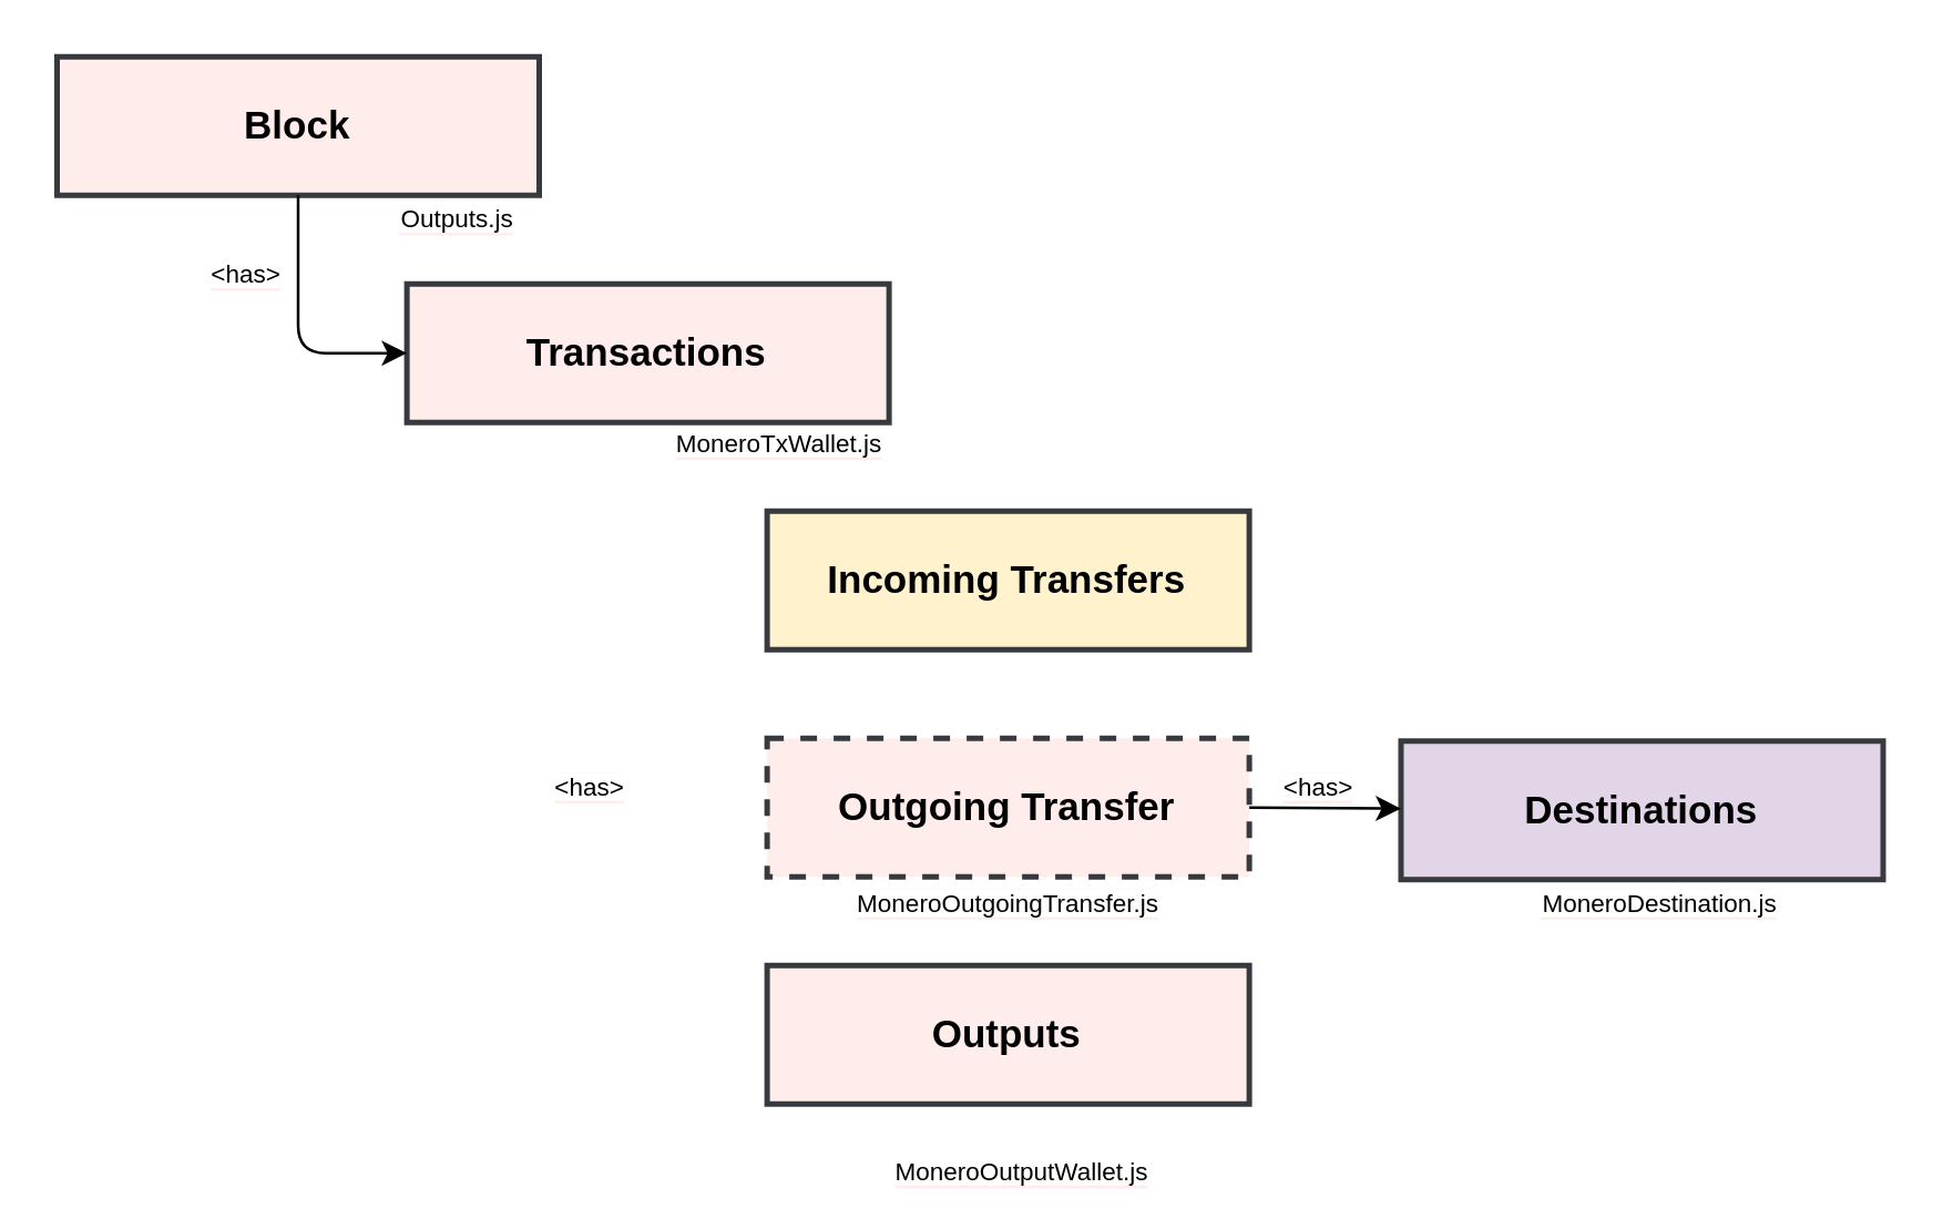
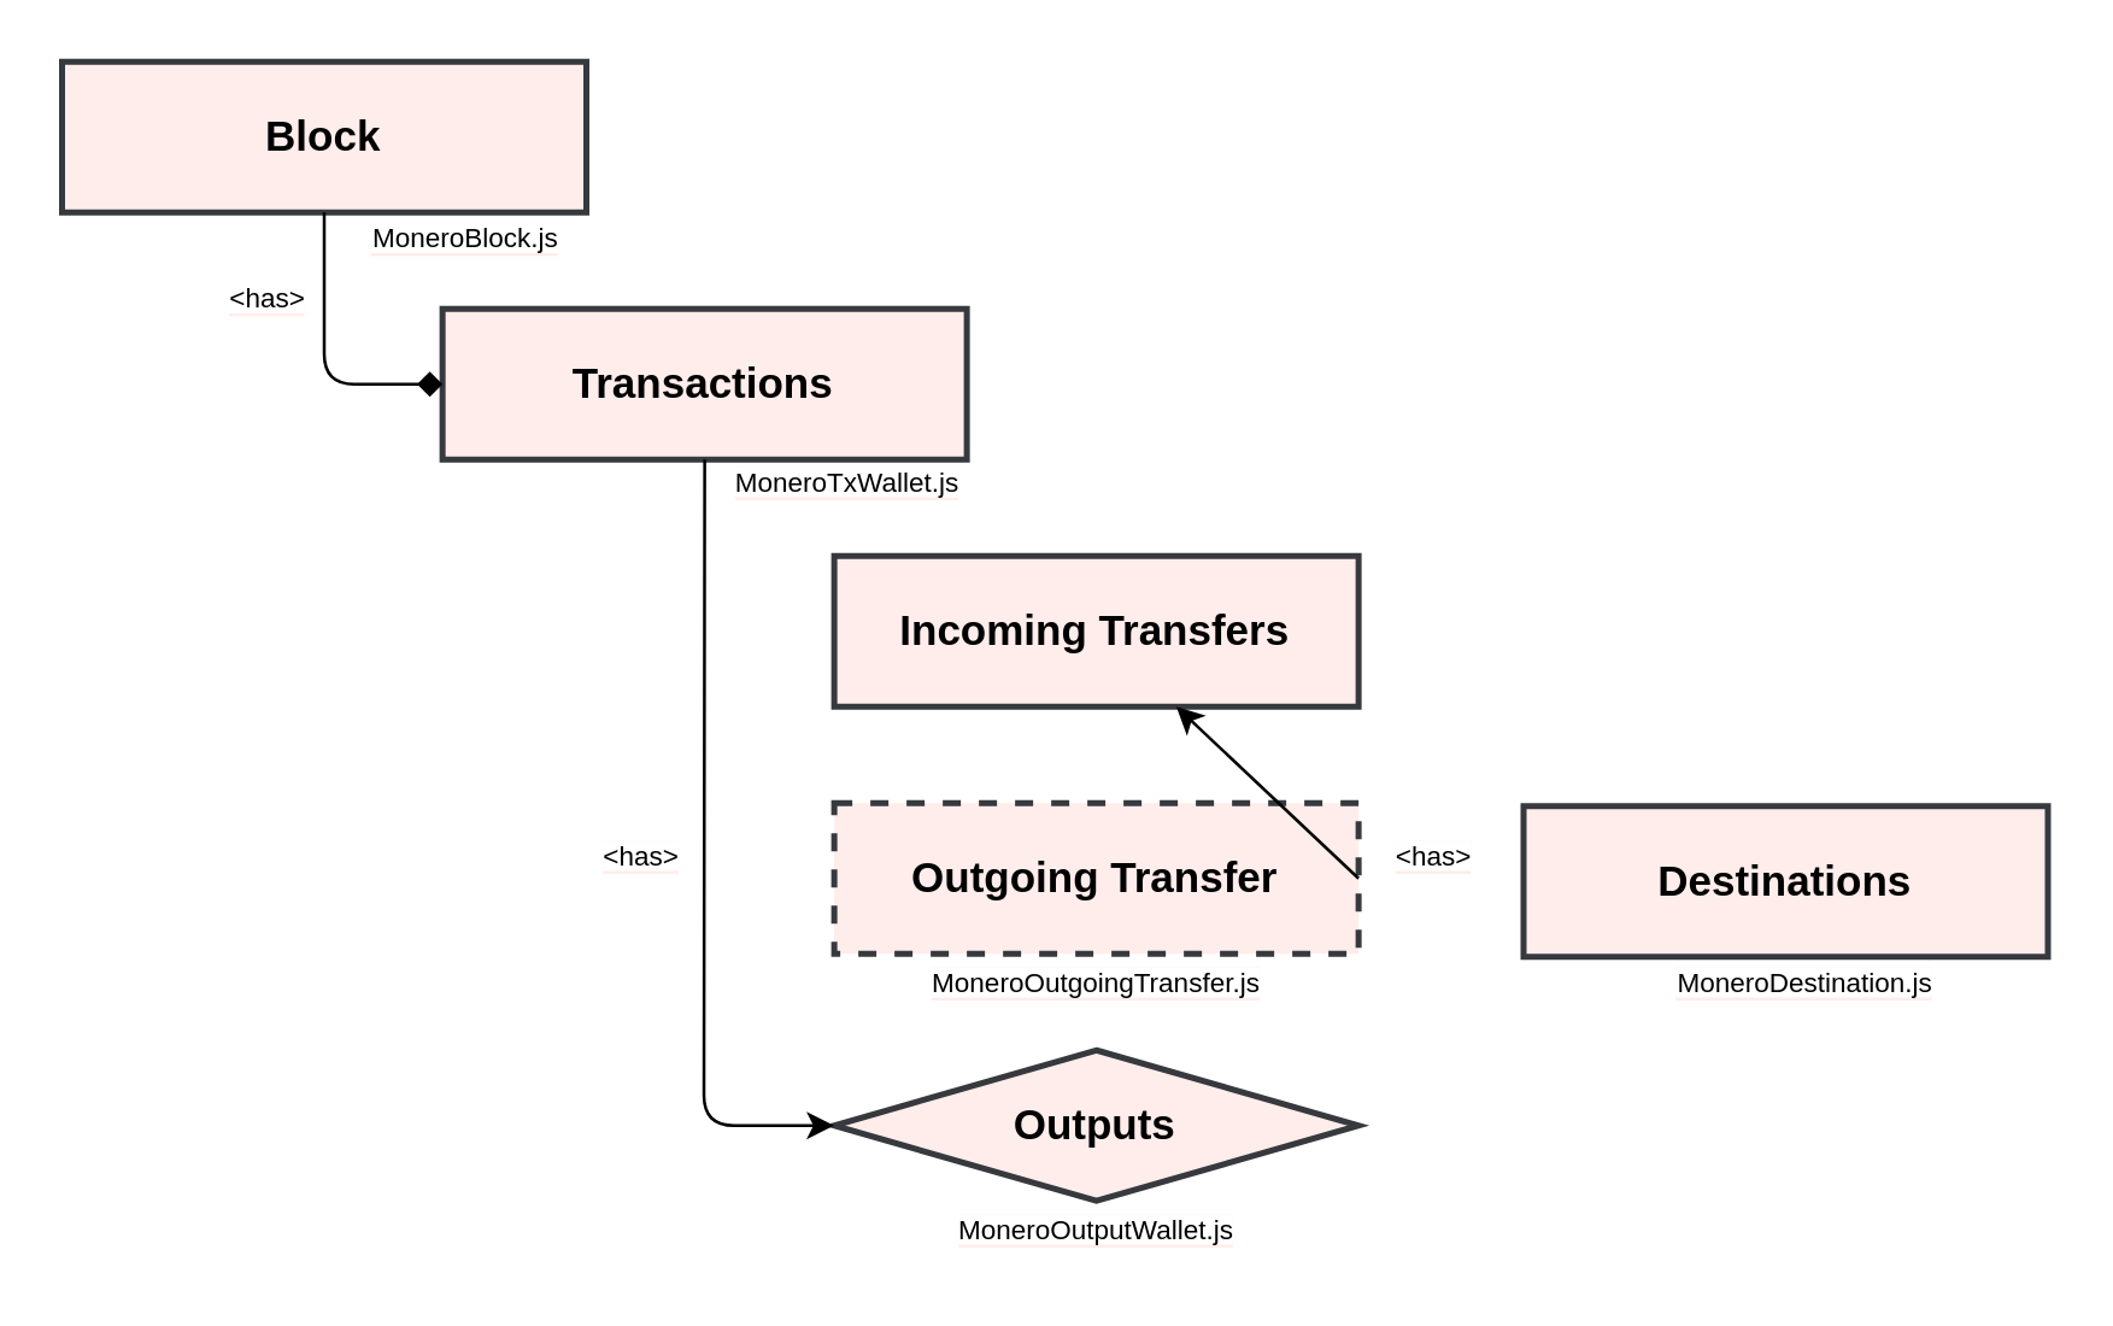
- <mxCell id="10" value="&lt;span style=&quot;background-color: rgb(255 , 255 , 255)&quot;&gt;Outputs.js&lt;/span&gt;" style="text;html=1;resizable=0;autosize=1;align=right;verticalAlign=middle;points=[];fillColor=none;strokeColor=none;rounded=0;labelBackgroundColor=#FFEDEB;fontSize=9;labelBorderColor=none;" vertex="1" parent="1"><mxGeometry x="105.75" y="69" width="80" height="20" as="geometry" /></mxCell>
+ <mxCell id="10" value="&lt;span style=&quot;background-color: rgb(255 , 255 , 255)&quot;&gt;MoneroBlock.js&lt;/span&gt;" style="text;html=1;resizable=0;autosize=1;align=right;verticalAlign=middle;points=[];fillColor=none;strokeColor=none;rounded=0;labelBackgroundColor=#FFEDEB;fontSize=9;labelBorderColor=none;" vertex="1" parent="1"><mxGeometry x="105.75" y="69" width="80" height="20" as="geometry" /></mxCell>
- <mxCell id="18" value="" style="endArrow=classic;html=1;fontSize=14;exitX=0.5;exitY=1;exitDx=0;exitDy=0;entryX=0;entryY=0.5;entryDx=0;entryDy=0;" edge="1" parent="1" source="2" target="3"><mxGeometry width="50" height="50" relative="1" as="geometry"><mxPoint x="243.25" y="159" as="sourcePoint" /><mxPoint x="286.25" y="222" as="targetPoint" /><Array as="points"><mxPoint x="107" y="127" /></Array></mxGeometry></mxCell>
+ <mxCell id="18" value="" style="endArrow=diamond;html=1;fontSize=14;exitX=0.5;exitY=1;exitDx=0;exitDy=0;entryX=0;entryY=0.5;entryDx=0;entryDy=0;" edge="1" parent="1" source="2" target="3"><mxGeometry width="50" height="50" relative="1" as="geometry"><mxPoint x="243.25" y="159" as="sourcePoint" /><mxPoint x="286.25" y="222" as="targetPoint" /><Array as="points"><mxPoint x="107" y="127" /></Array></mxGeometry></mxCell>
- <mxCell id="4" value="Incoming Transfers" style="rounded=0;whiteSpace=wrap;html=1;fillColor=#fff2cc;strokeColor=#36393d;strokeWidth=2;fontStyle=1;fontSize=14;" vertex="1" parent="1"><mxGeometry x="276.25" y="184" width="174" height="50" as="geometry" /></mxCell>
+ <mxCell id="4" value="Incoming Transfers" style="rounded=0;whiteSpace=wrap;html=1;fillColor=#FFEDEB;strokeColor=#36393d;strokeWidth=2;fontStyle=1;fontSize=14;" vertex="1" parent="1"><mxGeometry x="276.25" y="184" width="174" height="50" as="geometry" /></mxCell>
+ <mxCell id="9" value="" style="endArrow=classic;html=1;fontSize=14;exitX=0.5;exitY=1;exitDx=0;exitDy=0;entryX=0;entryY=0.5;entryDx=0;entryDy=0;" edge="1" parent="1" source="3" target="7"><mxGeometry width="50" height="50" relative="1" as="geometry"><mxPoint x="243.25" y="159" as="sourcePoint" /><mxPoint x="269.75" y="304" as="targetPoint" /><Array as="points"><mxPoint x="233" y="373" /></Array></mxGeometry></mxCell>
- <mxCell id="8" value="" style="endArrow=classic;html=1;fontSize=14;exitX=1;exitY=0.5;exitDx=0;exitDy=0;" edge="1" parent="1" source="5" target="6"><mxGeometry width="50" height="50" relative="1" as="geometry"><mxPoint x="348" y="222" as="sourcePoint" /><mxPoint x="398" y="172" as="targetPoint" /></mxGeometry></mxCell>
+ <mxCell id="8" value="" style="endArrow=classic;html=1;fontSize=14;exitX=1;exitY=0.5;exitDx=0;exitDy=0;" edge="1" parent="1" source="5" target="4"><mxGeometry width="50" height="50" relative="1" as="geometry"><mxPoint x="348" y="222" as="sourcePoint" /><mxPoint x="398" y="172" as="targetPoint" /></mxGeometry></mxCell>
- <mxCell id="6" value="Destinations" style="rounded=0;whiteSpace=wrap;html=1;fillColor=#e1d5e7;strokeColor=#36393d;strokeWidth=2;fontStyle=1;fontSize=14;" vertex="1" parent="1"><mxGeometry x="505" y="267" width="174" height="50" as="geometry" /></mxCell>
+ <mxCell id="6" value="Destinations" style="rounded=0;whiteSpace=wrap;html=1;fillColor=#FFEDEB;strokeColor=#36393d;strokeWidth=2;fontStyle=1;fontSize=14;" vertex="1" parent="1"><mxGeometry x="505" y="267" width="174" height="50" as="geometry" /></mxCell>
- <mxCell id="7" value="Outputs" style="rounded=0;whiteSpace=wrap;html=1;fillColor=#FFEDEB;strokeColor=#36393d;strokeWidth=2;fontStyle=1;fontSize=14;" vertex="1" parent="1"><mxGeometry x="276.25" y="348" width="174" height="50" as="geometry" /></mxCell>
+ <mxCell id="7" value="Outputs" style="rhombus;whiteSpace=wrap;html=1;fillColor=#FFEDEB;strokeColor=#36393d;strokeWidth=2;fontStyle=1;fontSize=14;" vertex="1" parent="1"><mxGeometry x="276.25" y="348" width="174" height="50" as="geometry" /></mxCell>
- <mxCell id="13" value="&lt;span style=&quot;background-color: rgb(255 , 255 , 255)&quot;&gt;MoneroOutputWallet.js&lt;/span&gt;" style="text;html=1;resizable=0;autosize=1;align=center;verticalAlign=middle;points=[];fillColor=none;strokeColor=none;rounded=0;labelBackgroundColor=#FFEDEB;fontSize=9;labelBorderColor=none;" vertex="1" parent="1"><mxGeometry x="313" y="413" width="110" height="20" as="geometry" /></mxCell>
+ <mxCell id="13" value="&lt;span style=&quot;background-color: rgb(255 , 255 , 255)&quot;&gt;MoneroOutputWallet.js&lt;/span&gt;" style="text;html=1;resizable=0;autosize=1;align=center;verticalAlign=middle;points=[];fillColor=none;strokeColor=none;rounded=0;labelBackgroundColor=#FFEDEB;fontSize=9;labelBorderColor=none;" vertex="1" parent="1"><mxGeometry x="308" y="398" width="110" height="20" as="geometry" /></mxCell>
